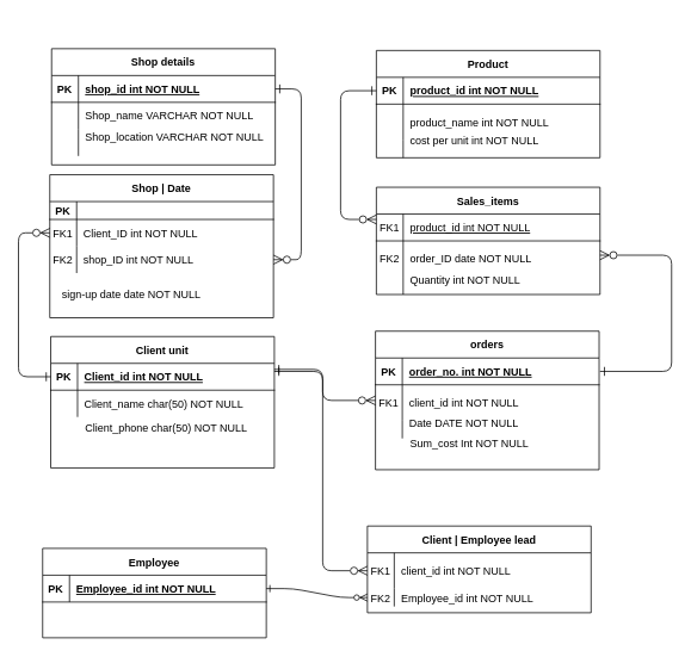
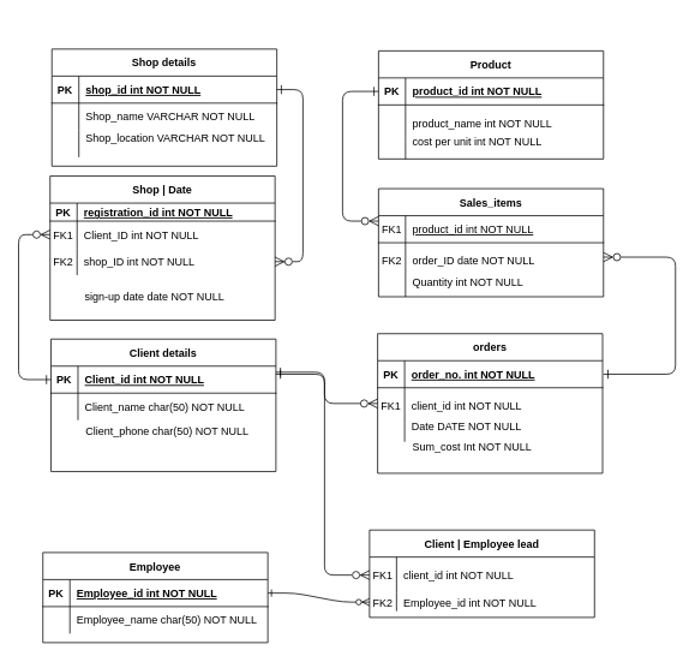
+ <mxCell id="13" value="registration_id int NOT NULL" style="shape=partialRectangle;overflow=hidden;connectable=0;fillColor=none;top=0;left=0;bottom=0;right=0;align=left;spacingLeft=6;fontStyle=5;" parent="11" vertex="1"><mxGeometry x="30" width="220" height="20" as="geometry"><mxRectangle width="220" height="20" as="alternateBounds" /></mxGeometry></mxCell>
- <mxCell id="69" value="sign-up date date NOT NULL" style="shape=partialRectangle;overflow=hidden;connectable=0;fillColor=none;top=0;left=0;bottom=0;right=0;align=left;spacingLeft=6;" vertex="1" parent="1"><mxGeometry x="61" y="313" width="220" height="30" as="geometry"><mxRectangle width="220" height="30" as="alternateBounds" /></mxGeometry></mxCell>
+ <mxCell id="69" value="sign-up date date NOT NULL" style="shape=partialRectangle;overflow=hidden;connectable=0;fillColor=none;top=0;left=0;bottom=0;right=0;align=left;spacingLeft=6;" vertex="1" parent="1"><mxGeometry x="86" y="313" width="220" height="30" as="geometry"><mxRectangle width="220" height="30" as="alternateBounds" /></mxGeometry></mxCell>
- <mxCell id="27" value="Client unit" style="shape=table;startSize=30;container=1;collapsible=1;childLayout=tableLayout;fixedRows=1;rowLines=0;fontStyle=1;align=center;resizeLast=1;" vertex="1" parent="1"><mxGeometry x="56" y="376" width="250" height="147" as="geometry" /></mxCell>
+ <mxCell id="27" value="Client details" style="shape=table;startSize=30;container=1;collapsible=1;childLayout=tableLayout;fixedRows=1;rowLines=0;fontStyle=1;align=center;resizeLast=1;" vertex="1" parent="1"><mxGeometry x="56" y="376" width="250" height="147" as="geometry" /></mxCell>
+ <mxCell id="26" value="Employee_name char(50) NOT NULL" style="shape=partialRectangle;overflow=hidden;connectable=0;fillColor=none;top=0;left=0;bottom=0;right=0;align=left;spacingLeft=6;" parent="24" vertex="1"><mxGeometry x="30" width="220" height="30" as="geometry"><mxRectangle width="220" height="30" as="alternateBounds" /></mxGeometry></mxCell>
